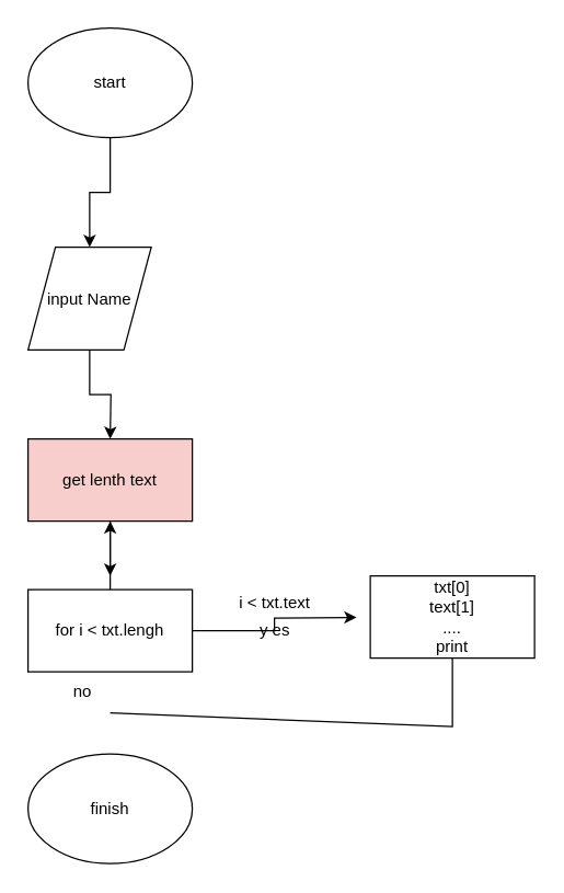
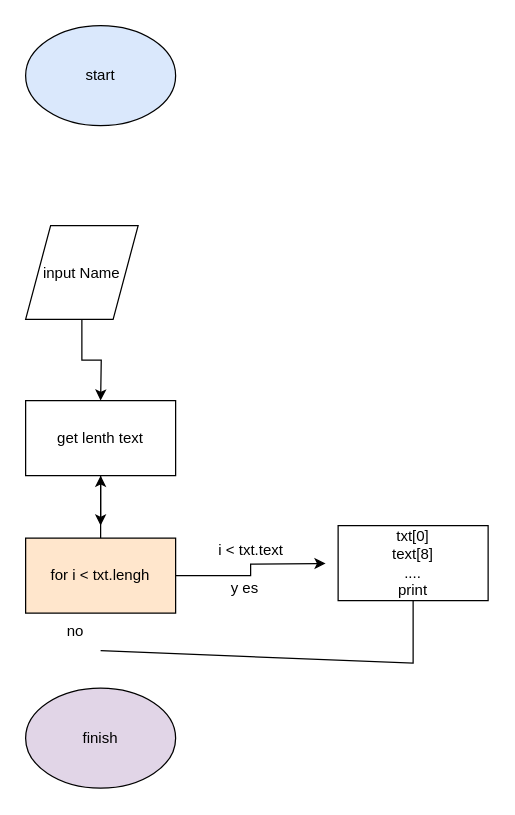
- <mxCell id="3" value="start" style="ellipse;whiteSpace=wrap;html=1;" vertex="1" parent="1"><mxGeometry x="20" y="20" width="120" height="80" as="geometry" /></mxCell>
+ <mxCell id="3" value="start" style="ellipse;whiteSpace=wrap;html=1;fillColor=#dae8fc;" vertex="1" parent="1"><mxGeometry x="20" y="20" width="120" height="80" as="geometry" /></mxCell>
- <mxCell id="2" style="edgeStyle=orthogonalEdgeStyle;rounded=0;orthogonalLoop=1;jettySize=auto;html=1;entryX=0.5;entryY=0;entryDx=0;entryDy=0;" edge="1" parent="1" source="3" target="5"><mxGeometry relative="1" as="geometry" /></mxCell>
- <mxCell id="7" value="get lenth text" style="rounded=0;whiteSpace=wrap;html=1;fillColor=#f8cecc;" vertex="1" parent="1"><mxGeometry x="20" y="320" width="120" height="60" as="geometry" /></mxCell>
+ <mxCell id="7" value="get lenth text" style="rounded=0;whiteSpace=wrap;html=1;" vertex="1" parent="1"><mxGeometry x="20" y="320" width="120" height="60" as="geometry" /></mxCell>
- <mxCell id="12" value="&lt;div&gt;txt[0]&lt;/div&gt;&lt;div&gt;text[1]&lt;/div&gt;&lt;div&gt;....&lt;/div&gt;&lt;div&gt;print&lt;br&gt;&lt;/div&gt;" style="rounded=0;whiteSpace=wrap;html=1;" vertex="1" parent="1"><mxGeometry x="270" y="420" width="120" height="60" as="geometry" /></mxCell>
+ <mxCell id="12" value="&lt;div&gt;txt[0]&lt;/div&gt;&lt;div&gt;text[8]&lt;/div&gt;&lt;div&gt;....&lt;/div&gt;&lt;div&gt;print&lt;br&gt;&lt;/div&gt;" style="rounded=0;whiteSpace=wrap;html=1;" vertex="1" parent="1"><mxGeometry x="270" y="420" width="120" height="60" as="geometry" /></mxCell>
- <mxCell id="10" value="for i &amp;lt; txt.lengh" style="rounded=0;whiteSpace=wrap;html=1;" vertex="1" parent="1"><mxGeometry x="20" y="430" width="120" height="60" as="geometry" /></mxCell>
+ <mxCell id="10" value="for i &amp;lt; txt.lengh" style="rounded=0;whiteSpace=wrap;html=1;fillColor=#ffe6cc;" vertex="1" parent="1"><mxGeometry x="20" y="430" width="120" height="60" as="geometry" /></mxCell>
- <mxCell id="13" value="y es" style="text;html=1;align=center;verticalAlign=middle;resizable=0;points=[];autosize=1;strokeColor=none;fillColor=none;" vertex="1" parent="1"><mxGeometry x="180" y="450" width="40" height="20" as="geometry" /></mxCell>
+ <mxCell id="13" value="y es" style="text;html=1;align=center;verticalAlign=middle;resizable=0;points=[];autosize=1;strokeColor=none;fillColor=none;" vertex="1" parent="1"><mxGeometry x="175" y="460" width="40" height="20" as="geometry" /></mxCell>
- <mxCell id="14" value="finish" style="ellipse;whiteSpace=wrap;html=1;" vertex="1" parent="1"><mxGeometry x="20" y="550" width="120" height="80" as="geometry" /></mxCell>
+ <mxCell id="14" value="finish" style="ellipse;whiteSpace=wrap;html=1;fillColor=#e1d5e7;" vertex="1" parent="1"><mxGeometry x="20" y="550" width="120" height="80" as="geometry" /></mxCell>
